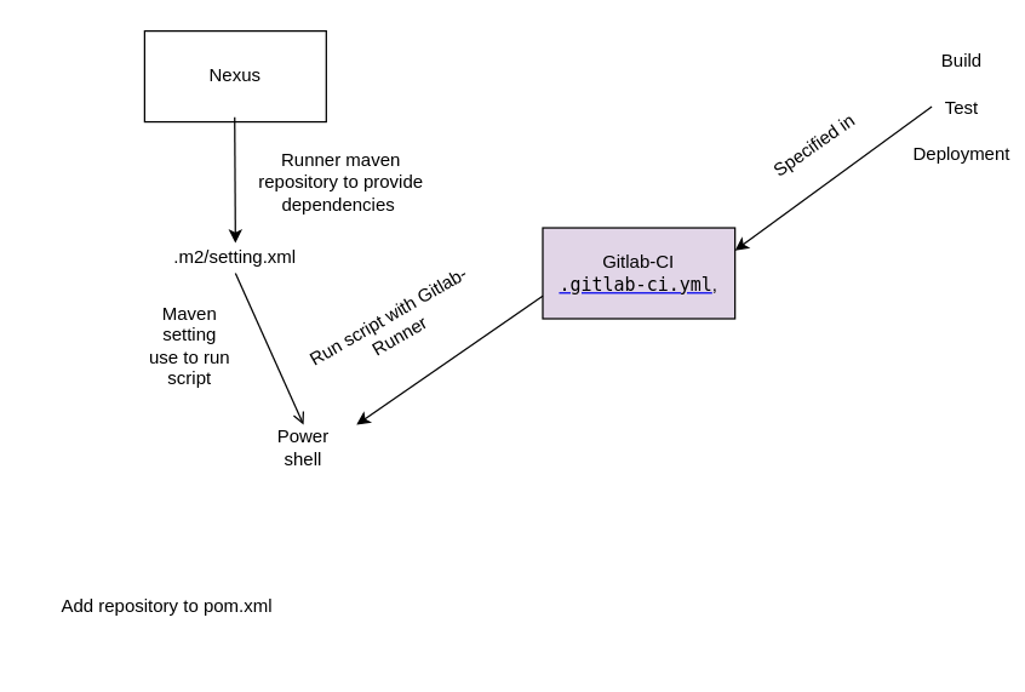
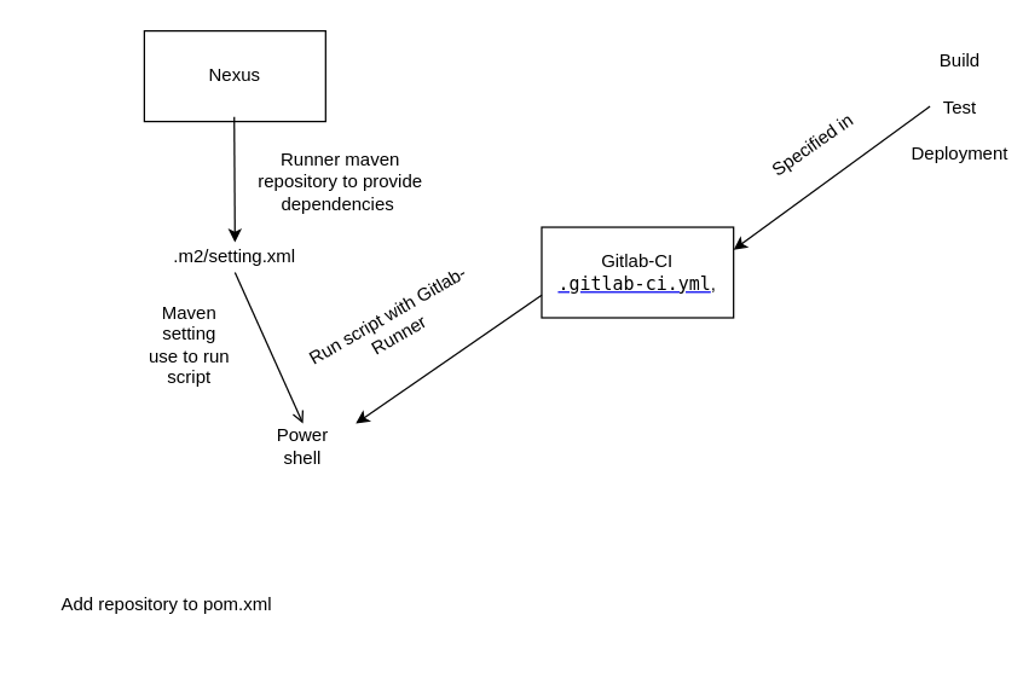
- <mxCell id="2" value="Gitlab-CI&lt;br&gt;&lt;a href=&quot;https://docs.gitlab.com/ee/ci/yaml/README.html&quot;&gt;&lt;code&gt;&lt;font color=&quot;#000000&quot;&gt;.gitlab-ci.yml&lt;/font&gt;&lt;/code&gt;&lt;/a&gt;&lt;span&gt;,&lt;/span&gt;&lt;br&gt;" style="rounded=0;whiteSpace=wrap;html=1;fillColor=#e1d5e7;" vertex="1" parent="1"><mxGeometry x="358" y="150" width="127" height="60" as="geometry" /></mxCell>
+ <mxCell id="2" value="Gitlab-CI&lt;br&gt;&lt;a href=&quot;https://docs.gitlab.com/ee/ci/yaml/README.html&quot;&gt;&lt;code&gt;&lt;font color=&quot;#000000&quot;&gt;.gitlab-ci.yml&lt;/font&gt;&lt;/code&gt;&lt;/a&gt;&lt;span&gt;,&lt;/span&gt;&lt;br&gt;" style="rounded=0;whiteSpace=wrap;html=1;" vertex="1" parent="1"><mxGeometry x="358" y="150" width="127" height="60" as="geometry" /></mxCell>
